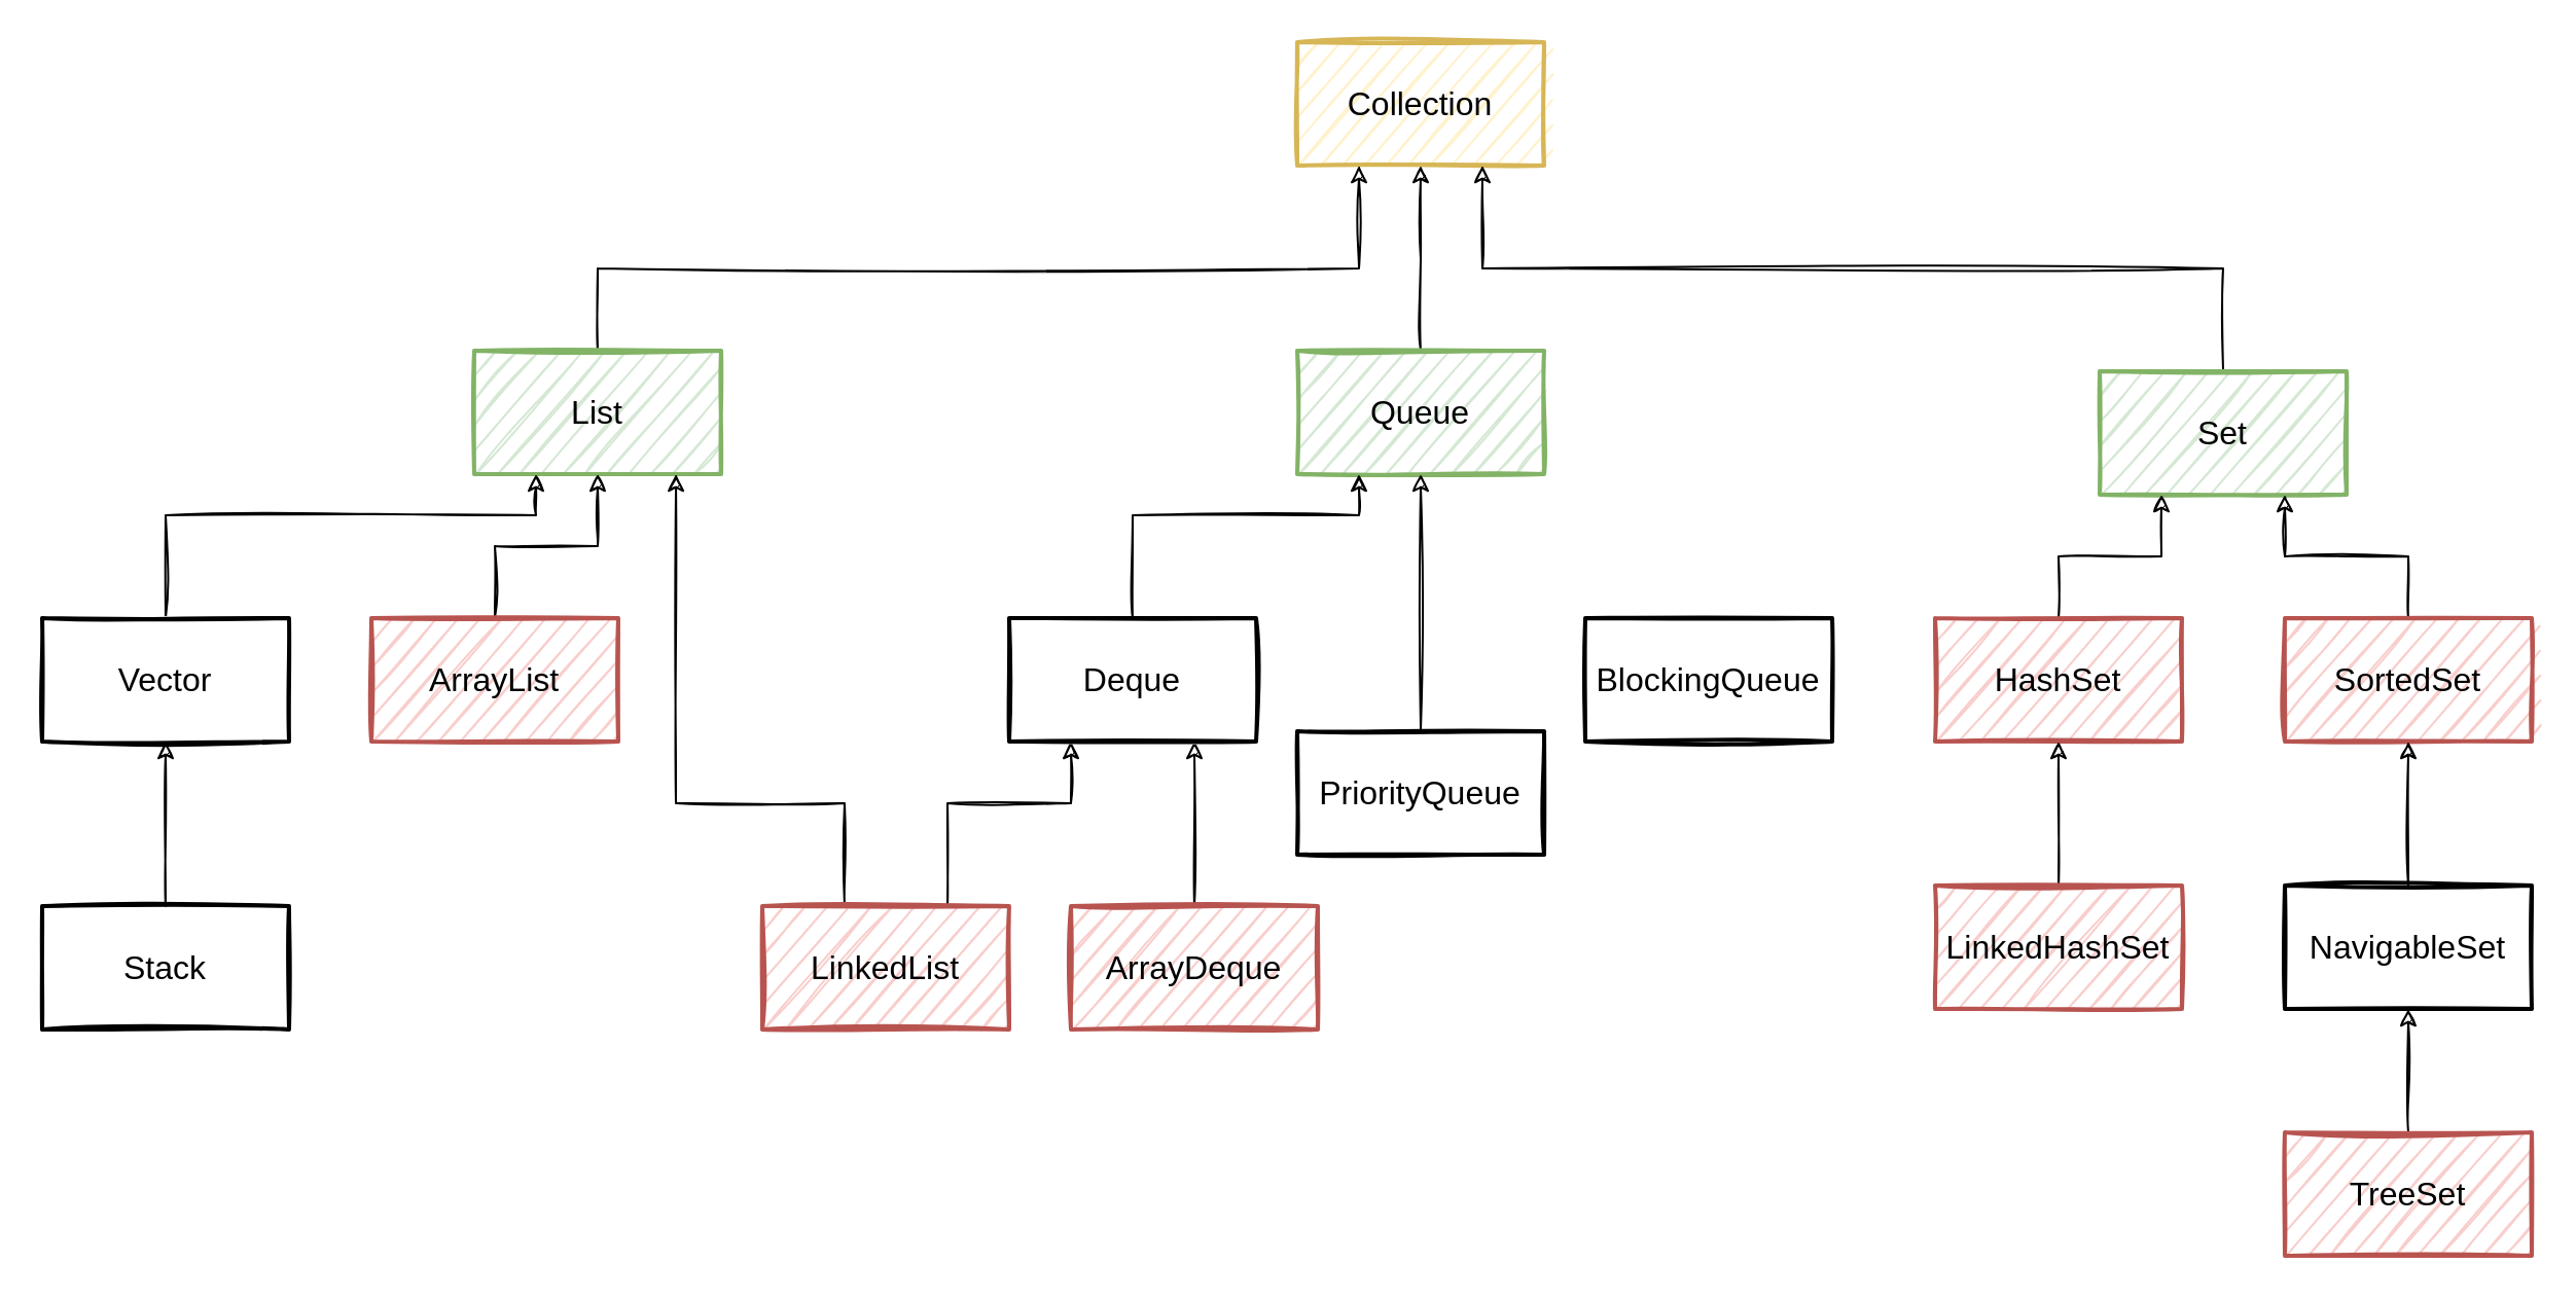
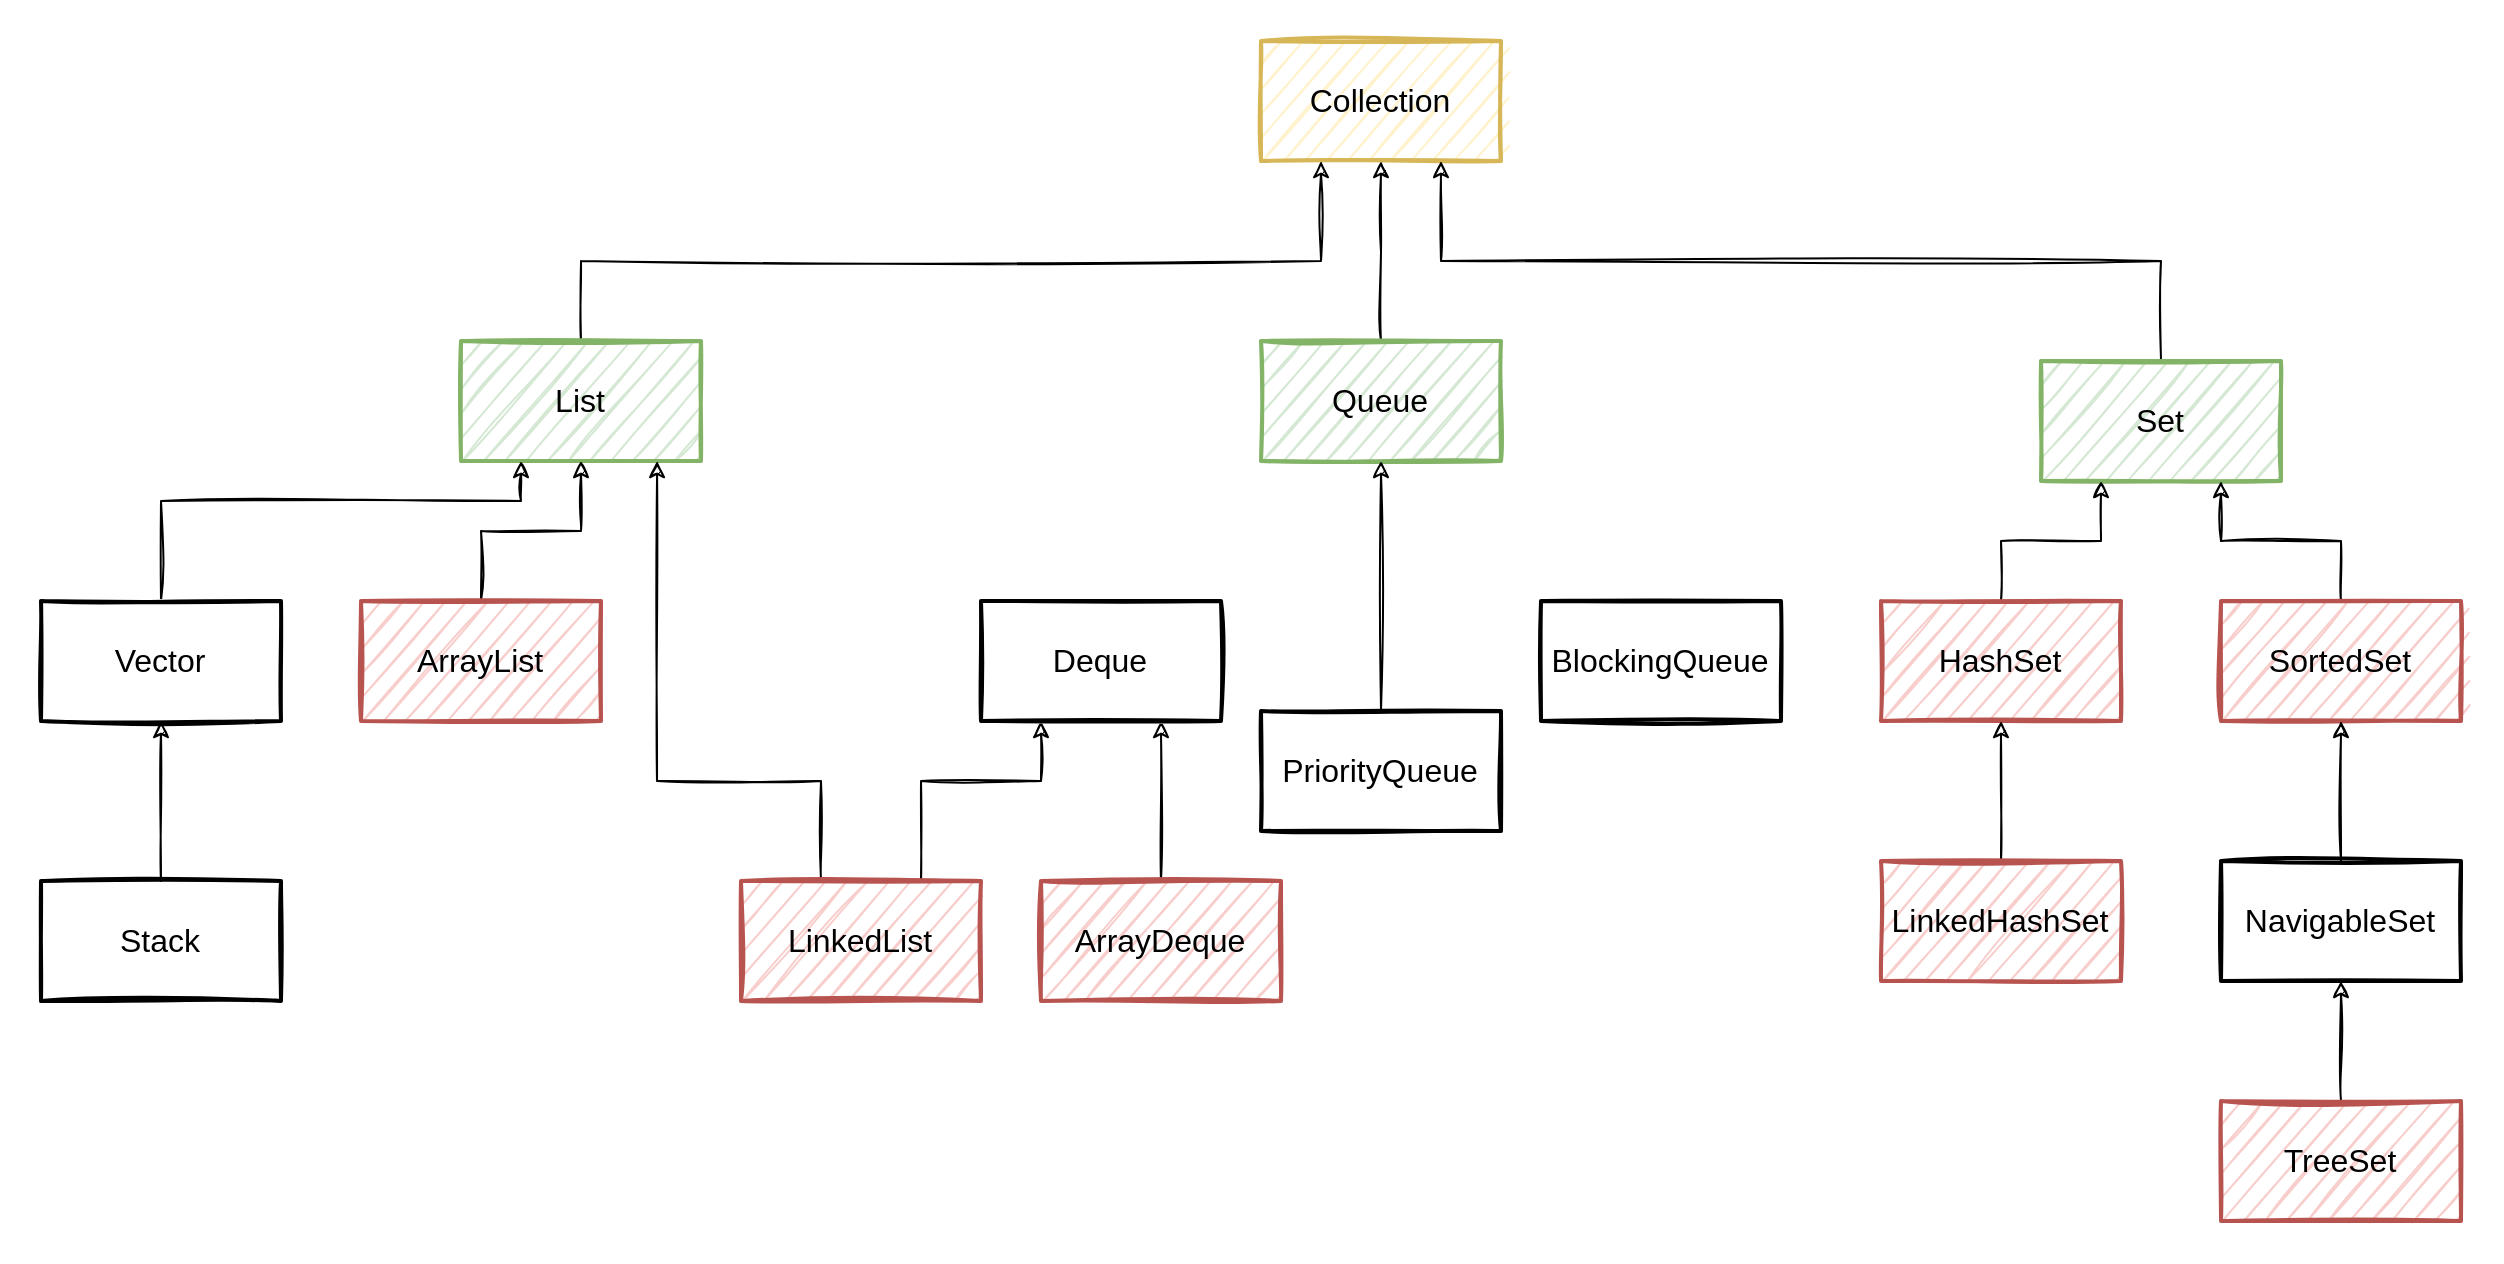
- <mxCell id="16" style="edgeStyle=orthogonalEdgeStyle;rounded=0;orthogonalLoop=1;jettySize=auto;html=1;entryX=0.25;entryY=1;entryDx=0;entryDy=0;strokeWidth=1;fontSize=16;endArrow=classic;endFill=1;sketch=1;" edge="1" parent="1" source="17" target="6"><mxGeometry relative="1" as="geometry"><Array as="points"><mxPoint x="550" y="250" /><mxPoint x="660" y="250" /></Array></mxGeometry></mxCell>
